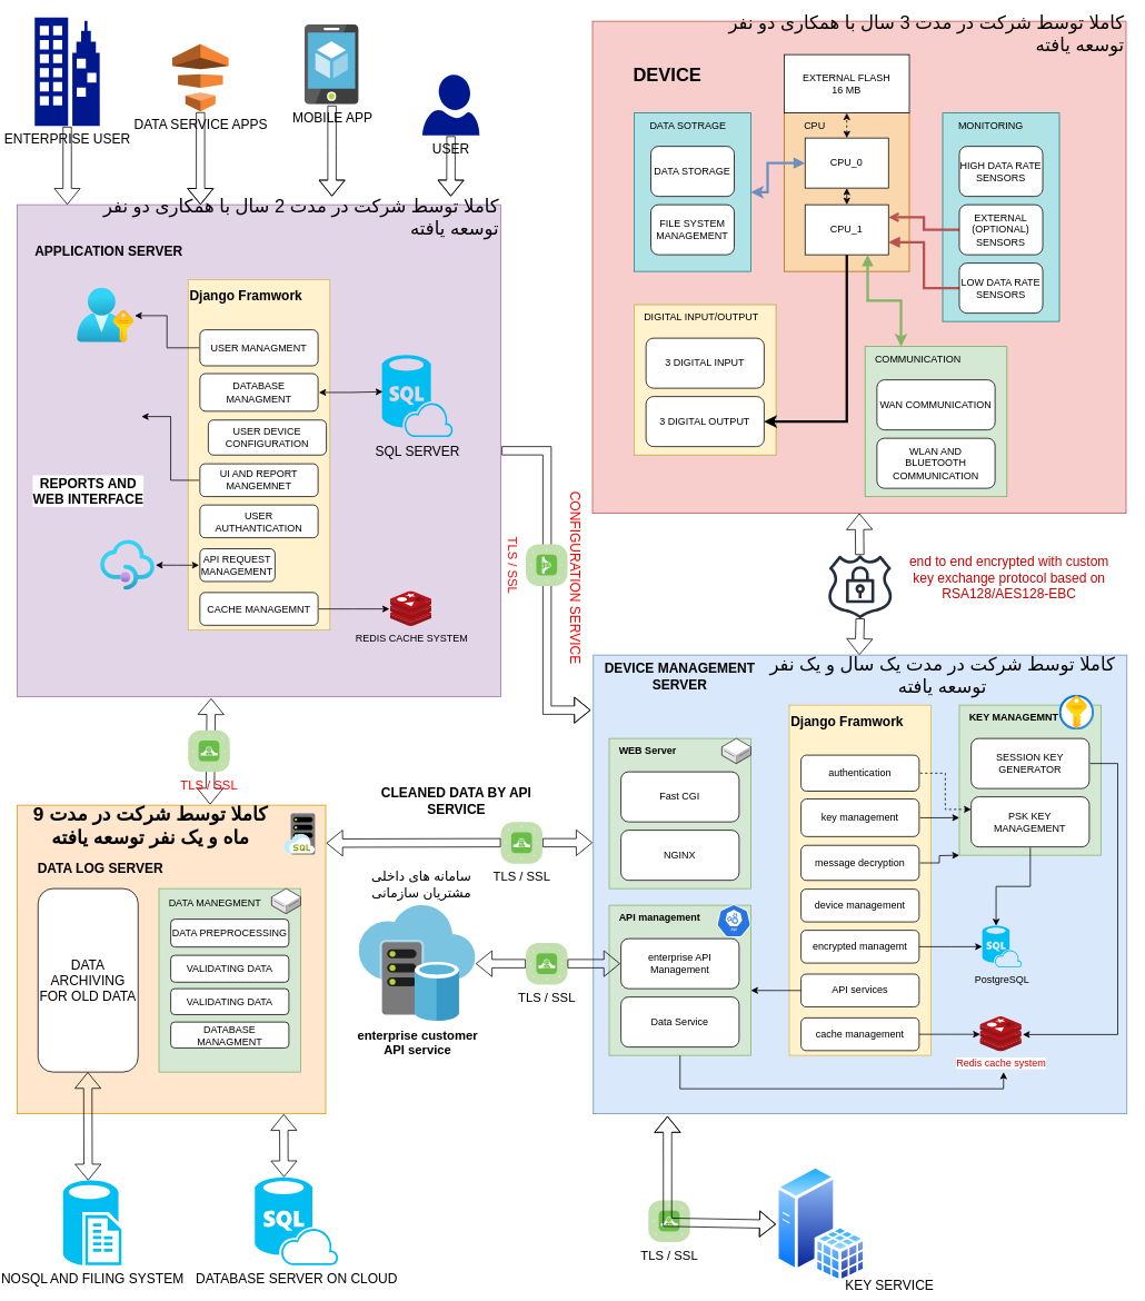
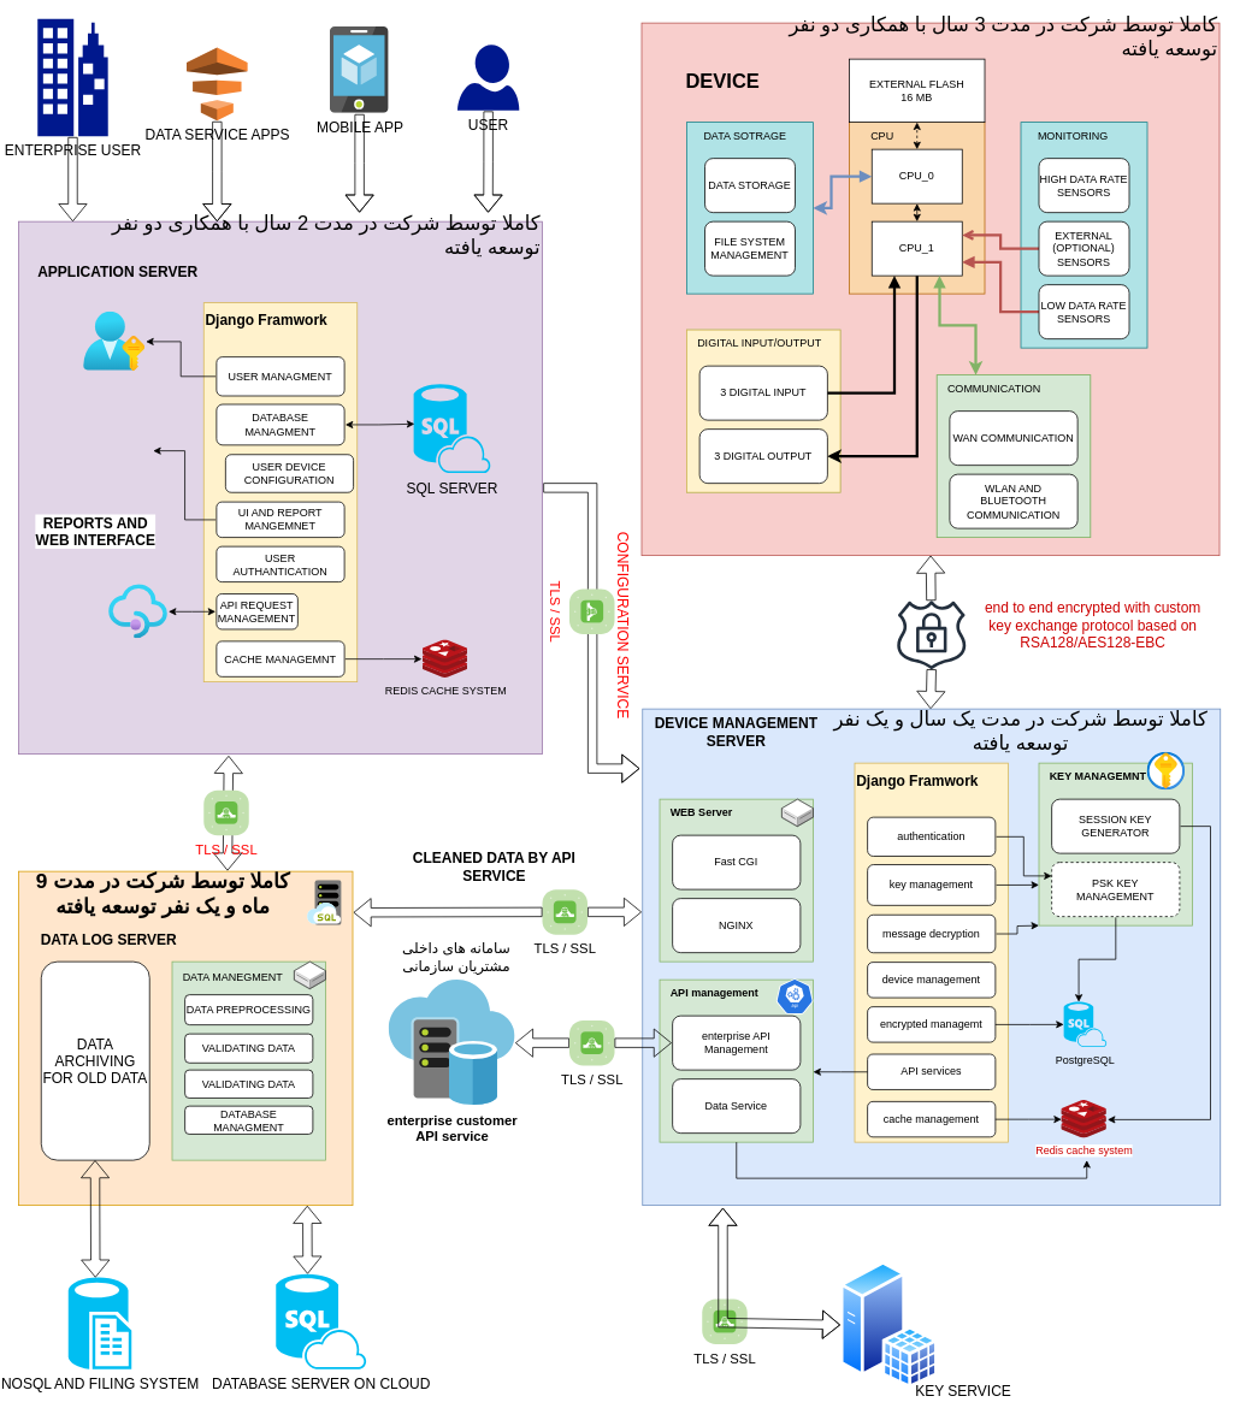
- <mxCell id="140" value="USER" style="sketch=0;aspect=fixed;pointerEvents=1;shadow=0;dashed=0;html=1;strokeColor=none;labelPosition=center;verticalLabelPosition=bottom;verticalAlign=top;align=center;fillColor=#00188D;shape=mxgraph.azure.user;labelBackgroundColor=none;fontSize=16;fontColor=#000000;" vertex="1" parent="1"><mxGeometry x="506" y="89" width="68.42" height="72.79" as="geometry" /></mxCell>
+ <mxCell id="140" value="USER" style="sketch=0;aspect=fixed;pointerEvents=1;shadow=0;dashed=0;html=1;strokeColor=none;labelPosition=center;verticalLabelPosition=bottom;verticalAlign=top;align=center;fillColor=#00188D;shape=mxgraph.azure.user;labelBackgroundColor=none;fontSize=16;fontColor=#000000;" vertex="1" parent="1"><mxGeometry x="506" y="49" width="68.42" height="72.79" as="geometry" /></mxCell>
+ <mxCell id="33" style="edgeStyle=orthogonalEdgeStyle;rounded=0;orthogonalLoop=1;jettySize=auto;html=1;exitX=1;exitY=0.5;exitDx=0;exitDy=0;entryX=0.25;entryY=1;entryDx=0;entryDy=0;startArrow=none;startFill=0;endArrow=block;endFill=1;strokeWidth=3;" parent="1" source="31" target="9" edge="1"><mxGeometry relative="1" as="geometry" /></mxCell>
- <mxCell id="85" style="edgeStyle=orthogonalEdgeStyle;rounded=0;orthogonalLoop=1;jettySize=auto;html=1;entryX=0;entryY=0.25;entryDx=0;entryDy=0;strokeColor=default;fontSize=12;fontColor=#000000;startArrow=none;startFill=0;sourcePerimeterSpacing=1;targetPerimeterSpacing=1;dashed=1;" edge="1" parent="1" source="51" target="74"><mxGeometry relative="1" as="geometry" /></mxCell>
+ <mxCell id="85" style="edgeStyle=orthogonalEdgeStyle;rounded=0;orthogonalLoop=1;jettySize=auto;html=1;entryX=0;entryY=0.25;entryDx=0;entryDy=0;strokeColor=default;fontSize=12;fontColor=#000000;startArrow=none;startFill=0;sourcePerimeterSpacing=1;targetPerimeterSpacing=1;" edge="1" parent="1" source="51" target="74"><mxGeometry relative="1" as="geometry" /></mxCell>
- <mxCell id="74" value="PSK KEY MANAGEMENT" style="rounded=1;whiteSpace=wrap;html=1;" vertex="1" parent="73"><mxGeometry x="14.167" y="110" width="141.667" height="60" as="geometry" /></mxCell>
+ <mxCell id="74" value="PSK KEY MANAGEMENT" style="rounded=1;whiteSpace=wrap;html=1;dashed=1;" vertex="1" parent="73"><mxGeometry x="14.167" y="110" width="141.667" height="60" as="geometry" /></mxCell>
